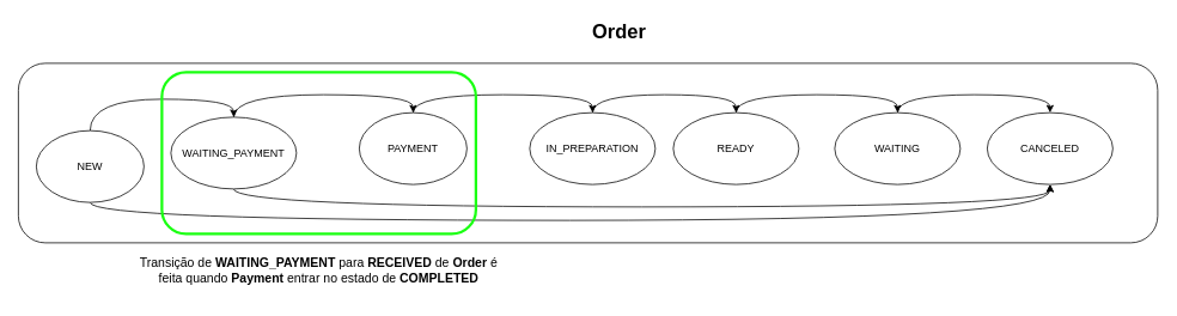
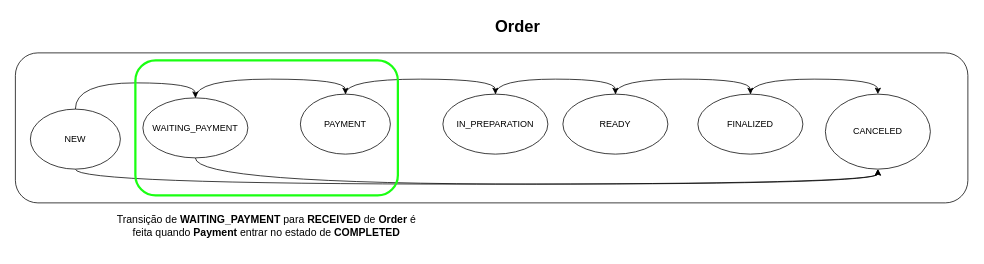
- <mxCell id="16" value="WAITING" style="ellipse;whiteSpace=wrap;html=1;" vertex="1" parent="1"><mxGeometry x="930" y="125" width="140" height="80" as="geometry" /></mxCell>
+ <mxCell id="16" value="FINALIZED" style="ellipse;whiteSpace=wrap;html=1;" vertex="1" parent="1"><mxGeometry x="930" y="125" width="140" height="80" as="geometry" /></mxCell>
- <mxCell id="17" value="CANCELED" style="ellipse;whiteSpace=wrap;html=1;" vertex="1" parent="1"><mxGeometry x="1100" y="125" width="140" height="80" as="geometry" /></mxCell>
+ <mxCell id="17" value="CANCELED" style="ellipse;whiteSpace=wrap;html=1;" vertex="1" parent="1"><mxGeometry x="1100" y="125" width="140" height="100" as="geometry" /></mxCell>
